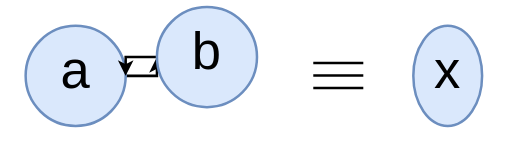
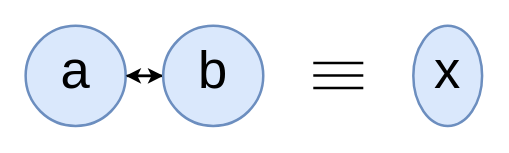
- <mxCell id="5" value="&lt;font style=&quot;font-size: 42px&quot;&gt;b&lt;/font&gt;" style="ellipse;whiteSpace=wrap;html=1;aspect=fixed;spacingTop=-8;strokeWidth=2;fillColor=#dae8fc;strokeColor=#6c8ebf;" parent="1" vertex="1"><mxGeometry x="125" y="5" width="80" height="80" as="geometry" /></mxCell>
+ <mxCell id="5" value="&lt;font style=&quot;font-size: 42px&quot;&gt;b&lt;/font&gt;" style="ellipse;whiteSpace=wrap;html=1;aspect=fixed;spacingTop=-8;strokeWidth=2;fillColor=#dae8fc;strokeColor=#6c8ebf;" parent="1" vertex="1"><mxGeometry x="130" y="20" width="80" height="80" as="geometry" /></mxCell>
